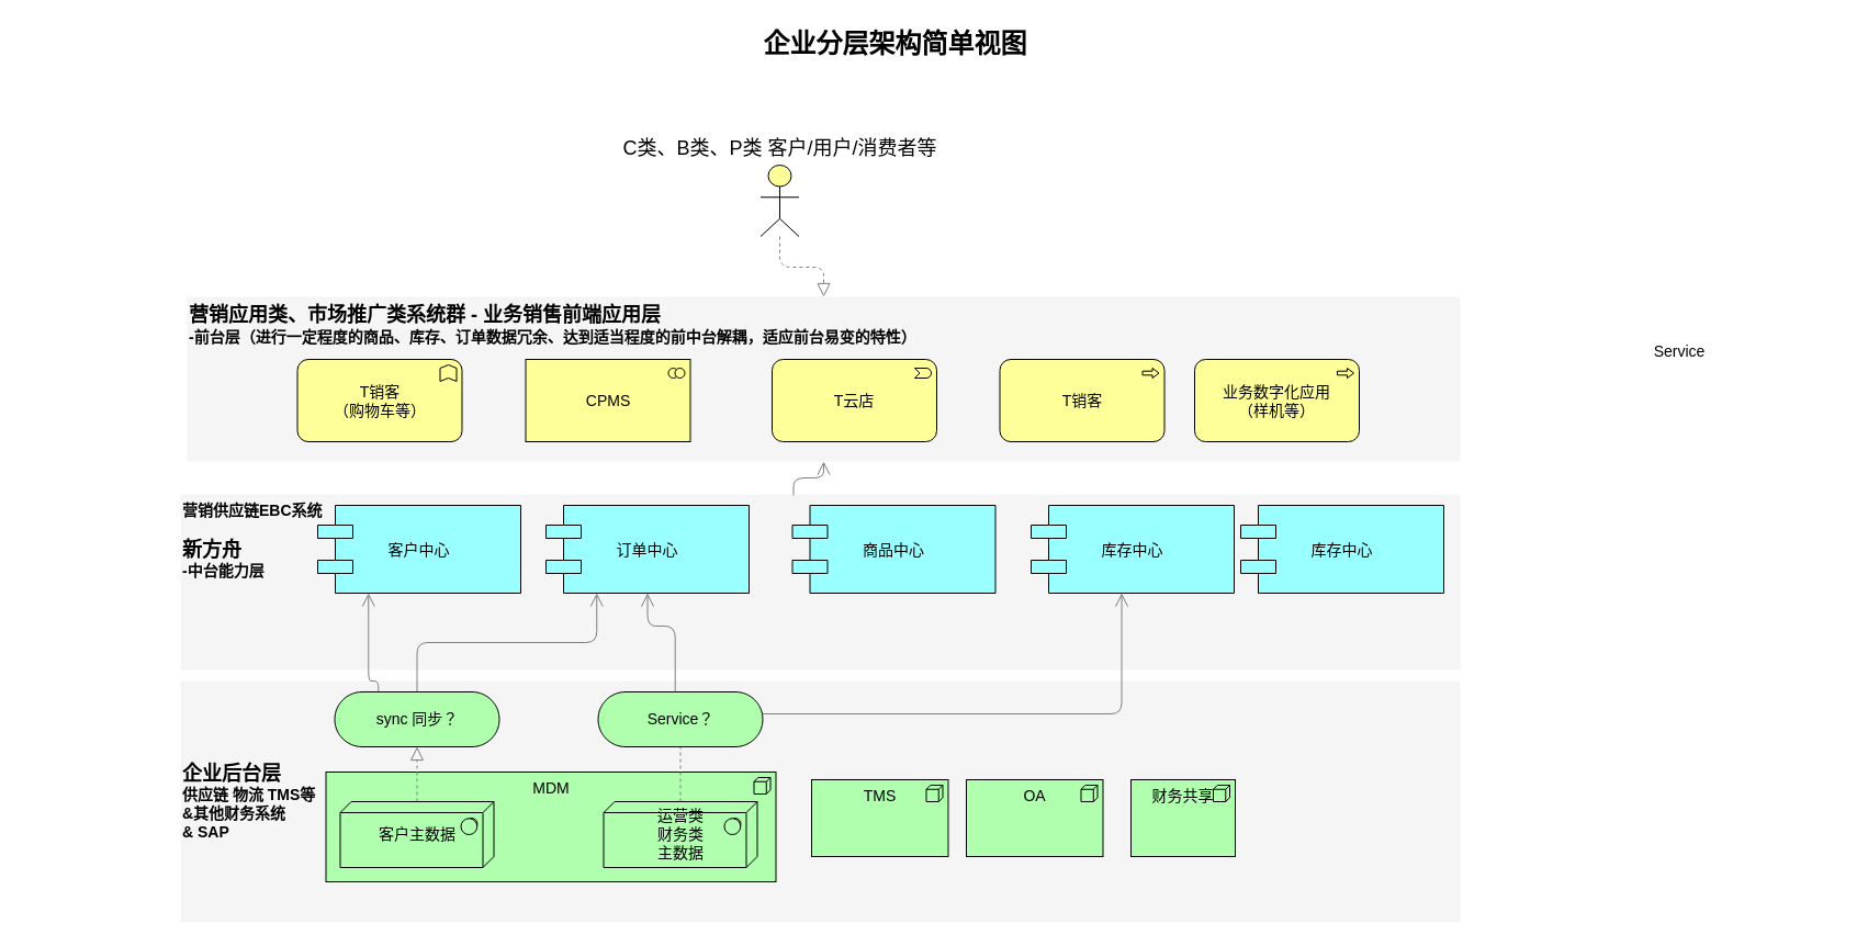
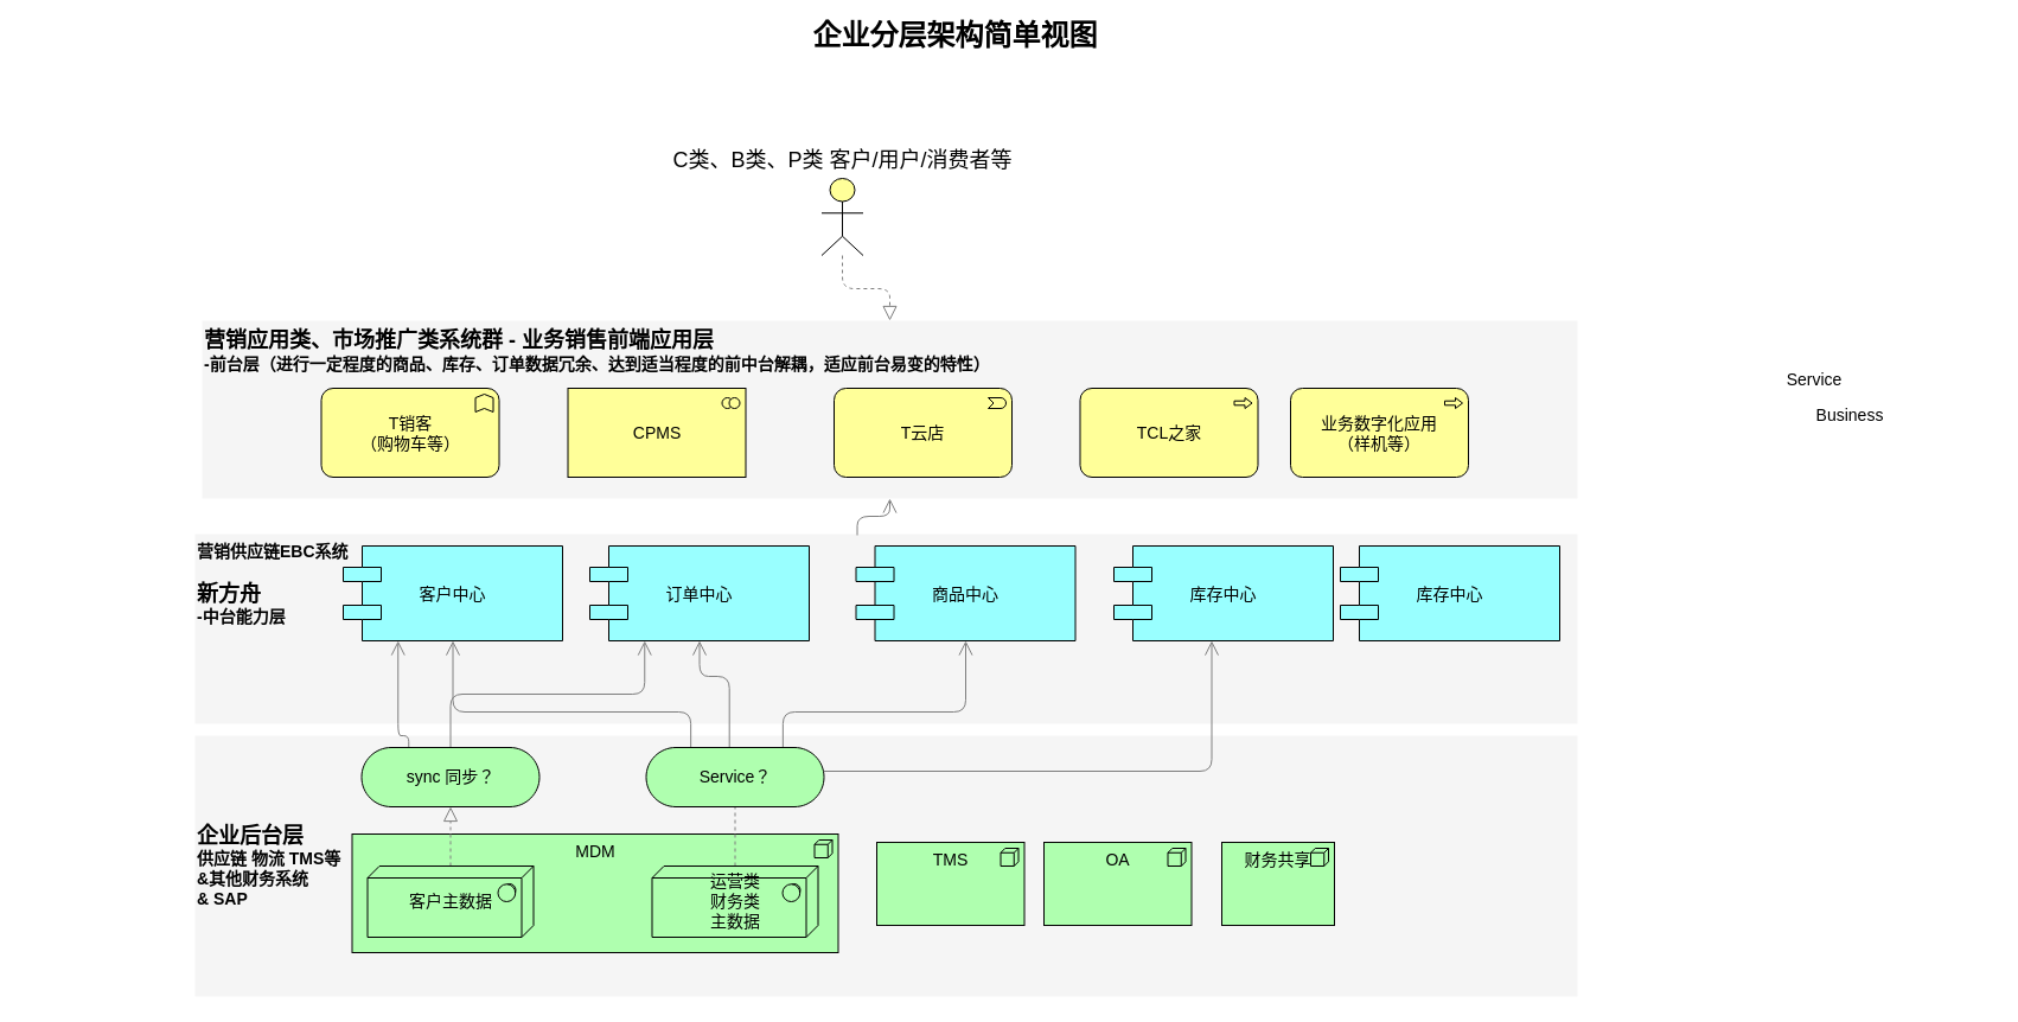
- <mxCell id="31" value="企业分层架构简单视图" style="text;strokeColor=none;fillColor=none;html=1;fontSize=24;fontStyle=1;verticalAlign=middle;align=center;" parent="1" vertex="1"><mxGeometry x="20" y="20" width="1590" height="40" as="geometry" /></mxCell>
+ <mxCell id="31" value="企业分层架构简单视图" style="text;strokeColor=none;fillColor=none;html=1;fontSize=24;fontStyle=1;verticalAlign=middle;align=center;" parent="1" vertex="1"><mxGeometry x="10" y="10" width="1590" height="40" as="geometry" /></mxCell>
+ <mxCell id="28" value="Business" style="text;html=1;strokeColor=none;fillColor=none;align=center;verticalAlign=middle;whiteSpace=wrap;fontSize=14;" parent="1" vertex="1"><mxGeometry x="1440" y="340" width="240" height="20" as="geometry" /></mxCell>
- <mxCell id="26" value="T销客" style="html=1;whiteSpace=wrap;fillColor=#ffff99;shape=mxgraph.archimate3.application;appType=proc;archiType=rounded;fontSize=14;" parent="1" vertex="1"><mxGeometry x="910.5" y="327" width="150" height="75" as="geometry" /></mxCell>
+ <mxCell id="26" value="TCL之家" style="html=1;whiteSpace=wrap;fillColor=#ffff99;shape=mxgraph.archimate3.application;appType=proc;archiType=rounded;fontSize=14;" parent="1" vertex="1"><mxGeometry x="910.5" y="327" width="150" height="75" as="geometry" /></mxCell>
+ <mxCell id="16" style="edgeStyle=elbowEdgeStyle;rounded=1;elbow=vertical;html=1;startSize=10;endArrow=open;endFill=0;endSize=10;jettySize=auto;orthogonalLoop=1;strokeColor=#808080;fontSize=14;exitX=0.251;exitY=0.002;exitPerimeter=0;" parent="1" source="17" target="19" edge="1"><mxGeometry relative="1" as="geometry"><Array as="points"><mxPoint x="549" y="600" /></Array></mxGeometry></mxCell>
+ <mxCell id="14" style="edgeStyle=elbowEdgeStyle;rounded=1;elbow=vertical;html=1;startSize=10;endArrow=open;endFill=0;endSize=10;jettySize=auto;orthogonalLoop=1;strokeColor=#808080;fontSize=14;entryX=0.5;entryY=1;exitX=0.769;exitY=0.025;exitPerimeter=0;" parent="1" source="17" target="21" edge="1"><mxGeometry relative="1" as="geometry"><Array as="points"><mxPoint x="769" y="600" /></Array></mxGeometry></mxCell>
